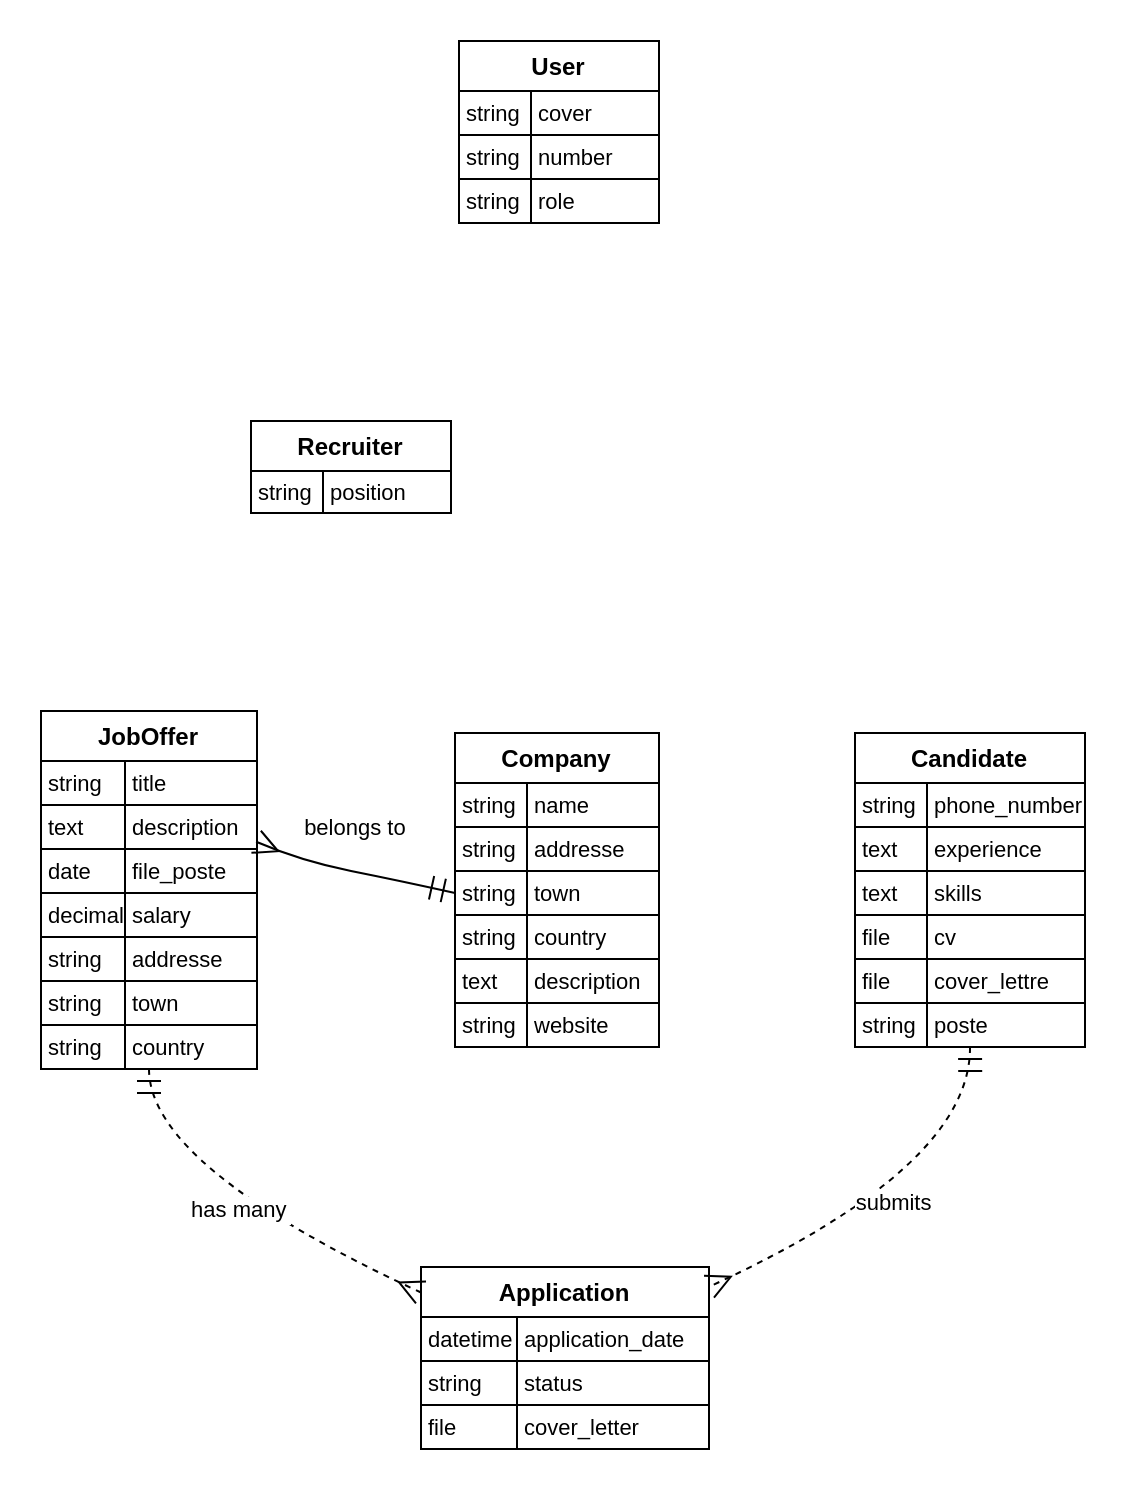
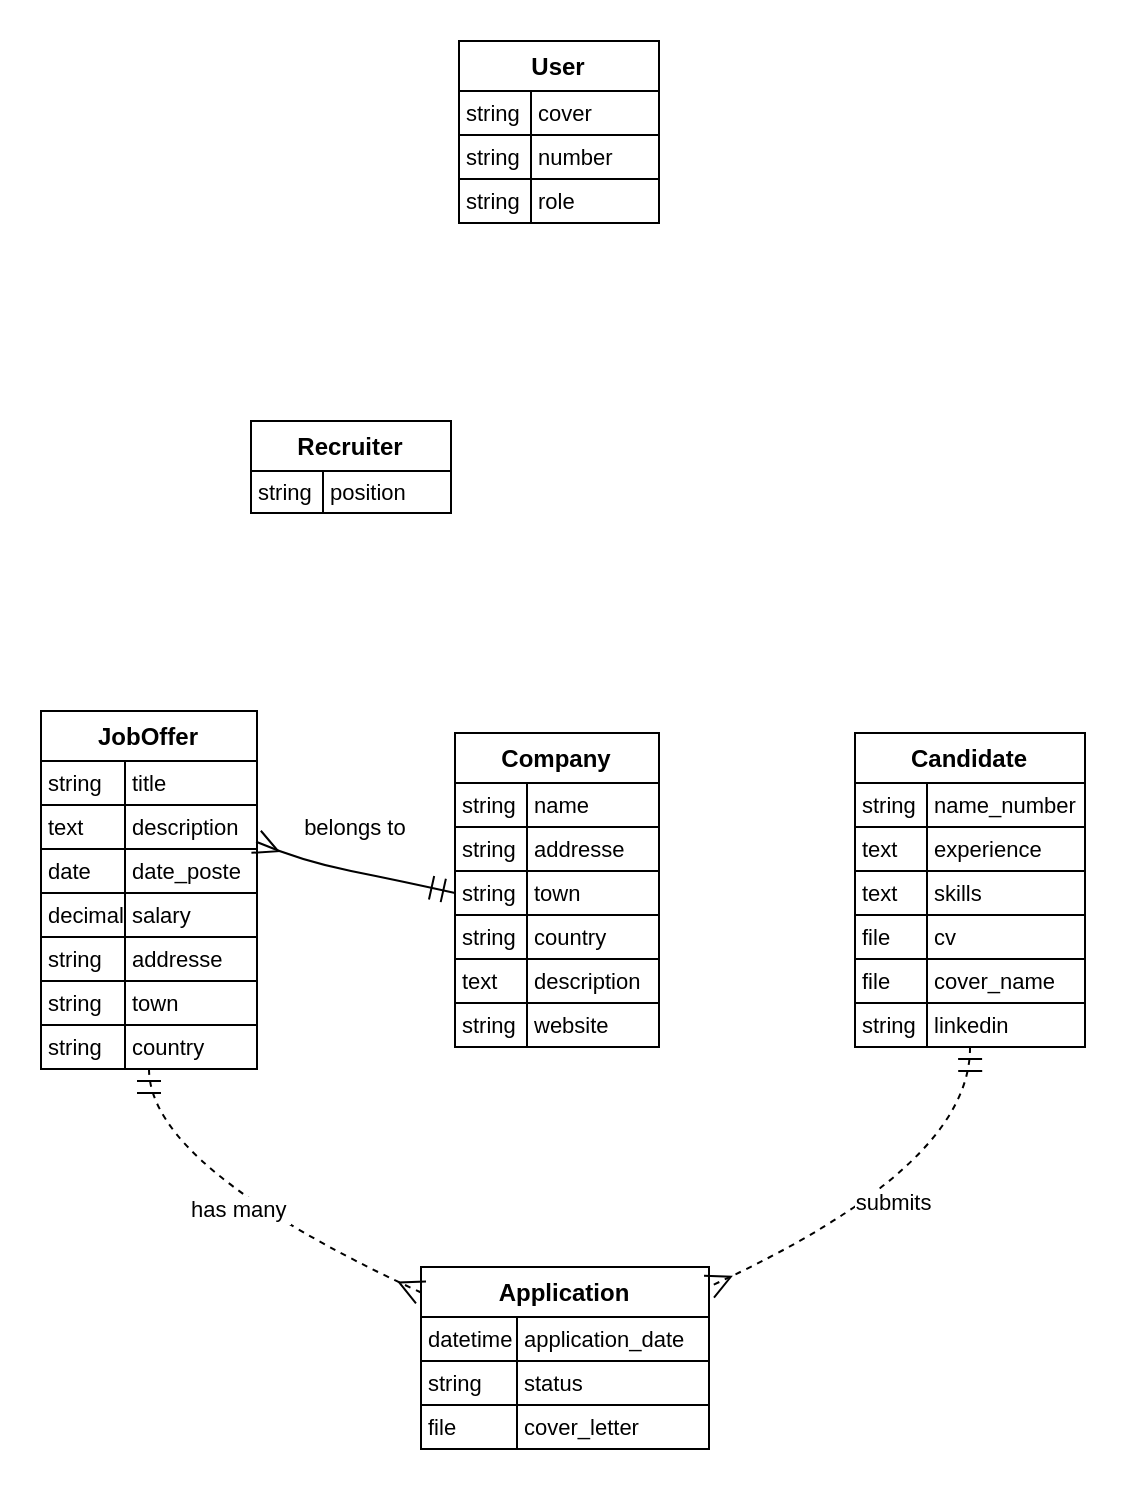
- <mxCell id="15" value="phone_number" style="shape=partialRectangle;connectable=0;fillColor=none;top=0;left=0;bottom=0;right=0;align=left;spacingLeft=2;overflow=hidden;fontSize=11;" vertex="1" parent="13"><mxGeometry x="36" width="79" height="22" as="geometry"><mxRectangle width="79" height="22" as="alternateBounds" /></mxGeometry></mxCell>
+ <mxCell id="15" value="name_number" style="shape=partialRectangle;connectable=0;fillColor=none;top=0;left=0;bottom=0;right=0;align=left;spacingLeft=2;overflow=hidden;fontSize=11;" vertex="1" parent="13"><mxGeometry x="36" width="79" height="22" as="geometry"><mxRectangle width="79" height="22" as="alternateBounds" /></mxGeometry></mxCell>
- <mxCell id="63" value="file_poste" style="shape=partialRectangle;connectable=0;fillColor=none;top=0;left=0;bottom=0;right=0;align=left;spacingLeft=2;overflow=hidden;fontSize=11;" vertex="1" parent="61"><mxGeometry x="42" width="66" height="22" as="geometry"><mxRectangle width="66" height="22" as="alternateBounds" /></mxGeometry></mxCell>
+ <mxCell id="63" value="date_poste" style="shape=partialRectangle;connectable=0;fillColor=none;top=0;left=0;bottom=0;right=0;align=left;spacingLeft=2;overflow=hidden;fontSize=11;" vertex="1" parent="61"><mxGeometry x="42" width="66" height="22" as="geometry"><mxRectangle width="66" height="22" as="alternateBounds" /></mxGeometry></mxCell>
- <mxCell id="27" value="cover_lettre" style="shape=partialRectangle;connectable=0;fillColor=none;top=0;left=0;bottom=0;right=0;align=left;spacingLeft=2;overflow=hidden;fontSize=11;" vertex="1" parent="25"><mxGeometry x="36" width="79" height="22" as="geometry"><mxRectangle width="79" height="22" as="alternateBounds" /></mxGeometry></mxCell>
+ <mxCell id="27" value="cover_name" style="shape=partialRectangle;connectable=0;fillColor=none;top=0;left=0;bottom=0;right=0;align=left;spacingLeft=2;overflow=hidden;fontSize=11;" vertex="1" parent="25"><mxGeometry x="36" width="79" height="22" as="geometry"><mxRectangle width="79" height="22" as="alternateBounds" /></mxGeometry></mxCell>
- <mxCell id="30" value="poste" style="shape=partialRectangle;connectable=0;fillColor=none;top=0;left=0;bottom=0;right=0;align=left;spacingLeft=2;overflow=hidden;fontSize=11;" vertex="1" parent="28"><mxGeometry x="36" width="79" height="22" as="geometry"><mxRectangle width="79" height="22" as="alternateBounds" /></mxGeometry></mxCell>
+ <mxCell id="30" value="linkedin" style="shape=partialRectangle;connectable=0;fillColor=none;top=0;left=0;bottom=0;right=0;align=left;spacingLeft=2;overflow=hidden;fontSize=11;" vertex="1" parent="28"><mxGeometry x="36" width="79" height="22" as="geometry"><mxRectangle width="79" height="22" as="alternateBounds" /></mxGeometry></mxCell>
